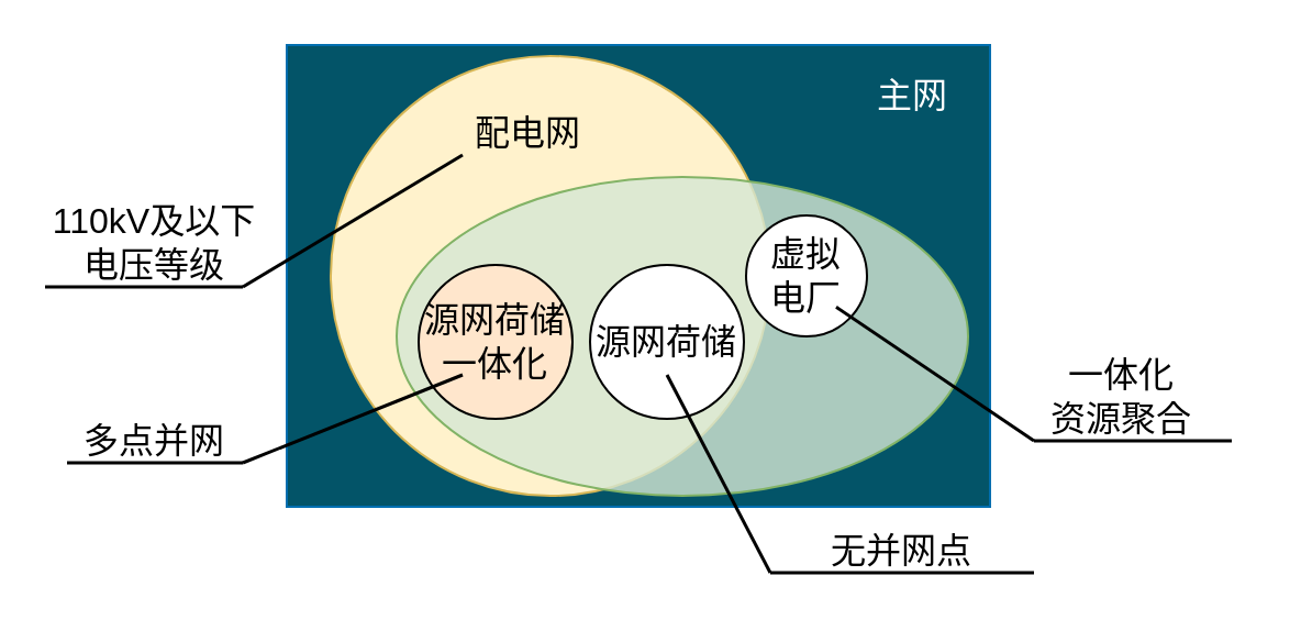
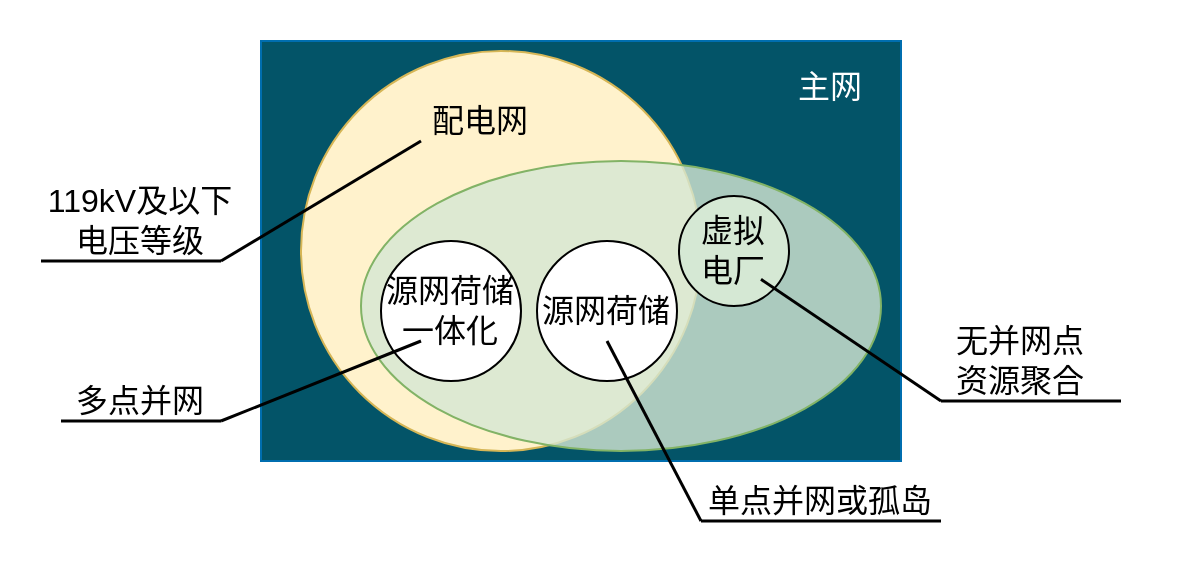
- <mxCell id="18" value="110kV及以下电压等级" style="text;strokeColor=none;align=center;fillColor=none;html=1;verticalAlign=middle;whiteSpace=wrap;rounded=0;fontSize=16;" vertex="1" parent="1"><mxGeometry x="20" y="90" width="100" height="40" as="geometry" /></mxCell>
+ <mxCell id="18" value="119kV及以下电压等级" style="text;strokeColor=none;align=center;fillColor=none;html=1;verticalAlign=middle;whiteSpace=wrap;rounded=0;fontSize=16;" vertex="1" parent="1"><mxGeometry x="20" y="90" width="100" height="40" as="geometry" /></mxCell>
- <mxCell id="9" value="&lt;font style=&quot;font-size: 16px;&quot;&gt;虚拟&lt;/font&gt;&lt;div&gt;&lt;font style=&quot;font-size: 16px;&quot;&gt;电厂&lt;/font&gt;&lt;/div&gt;" style="ellipse;whiteSpace=wrap;html=1;aspect=fixed;" vertex="1" parent="1"><mxGeometry x="339" y="97.5" width="55" height="55" as="geometry" /></mxCell>
+ <mxCell id="9" value="&lt;font style=&quot;font-size: 16px;&quot;&gt;虚拟&lt;/font&gt;&lt;div&gt;&lt;font style=&quot;font-size: 16px;&quot;&gt;电厂&lt;/font&gt;&lt;/div&gt;" style="ellipse;whiteSpace=wrap;html=1;aspect=fixed;fillColor=#d5e8d4;" vertex="1" parent="1"><mxGeometry x="339" y="97.5" width="55" height="55" as="geometry" /></mxCell>
- <mxCell id="7" value="&lt;font style=&quot;font-size: 16px;&quot;&gt;源网荷储&lt;/font&gt;&lt;div&gt;&lt;span style=&quot;font-size: 16px; background-color: transparent; color: light-dark(rgb(0, 0, 0), rgb(255, 255, 255));&quot;&gt;一体化&lt;/span&gt;&lt;/div&gt;" style="ellipse;whiteSpace=wrap;html=1;aspect=fixed;fillColor=#ffe6cc;" vertex="1" parent="1"><mxGeometry x="190" y="120" width="70" height="70" as="geometry" /></mxCell>
+ <mxCell id="7" value="&lt;font style=&quot;font-size: 16px;&quot;&gt;源网荷储&lt;/font&gt;&lt;div&gt;&lt;span style=&quot;font-size: 16px; background-color: transparent; color: light-dark(rgb(0, 0, 0), rgb(255, 255, 255));&quot;&gt;一体化&lt;/span&gt;&lt;/div&gt;" style="ellipse;whiteSpace=wrap;html=1;aspect=fixed;" vertex="1" parent="1"><mxGeometry x="190" y="120" width="70" height="70" as="geometry" /></mxCell>
- <mxCell id="21" value="一体化&lt;div&gt;资源聚合&lt;/div&gt;" style="text;strokeColor=none;align=center;fillColor=none;html=1;verticalAlign=middle;whiteSpace=wrap;rounded=0;fontSize=16;" vertex="1" parent="1"><mxGeometry x="450" y="160" width="120" height="40" as="geometry" /></mxCell>
+ <mxCell id="21" value="无并网点&lt;div&gt;资源聚合&lt;/div&gt;" style="text;strokeColor=none;align=center;fillColor=none;html=1;verticalAlign=middle;whiteSpace=wrap;rounded=0;fontSize=16;" vertex="1" parent="1"><mxGeometry x="450" y="160" width="120" height="40" as="geometry" /></mxCell>
- <mxCell id="20" value="无并网点" style="text;strokeColor=none;align=center;fillColor=none;html=1;verticalAlign=middle;whiteSpace=wrap;rounded=0;fontSize=16;" vertex="1" parent="1"><mxGeometry x="350" y="230" width="120" height="40" as="geometry" /></mxCell>
+ <mxCell id="20" value="单点并网或孤岛" style="text;strokeColor=none;align=center;fillColor=none;html=1;verticalAlign=middle;whiteSpace=wrap;rounded=0;fontSize=16;" vertex="1" parent="1"><mxGeometry x="350" y="230" width="120" height="40" as="geometry" /></mxCell>
